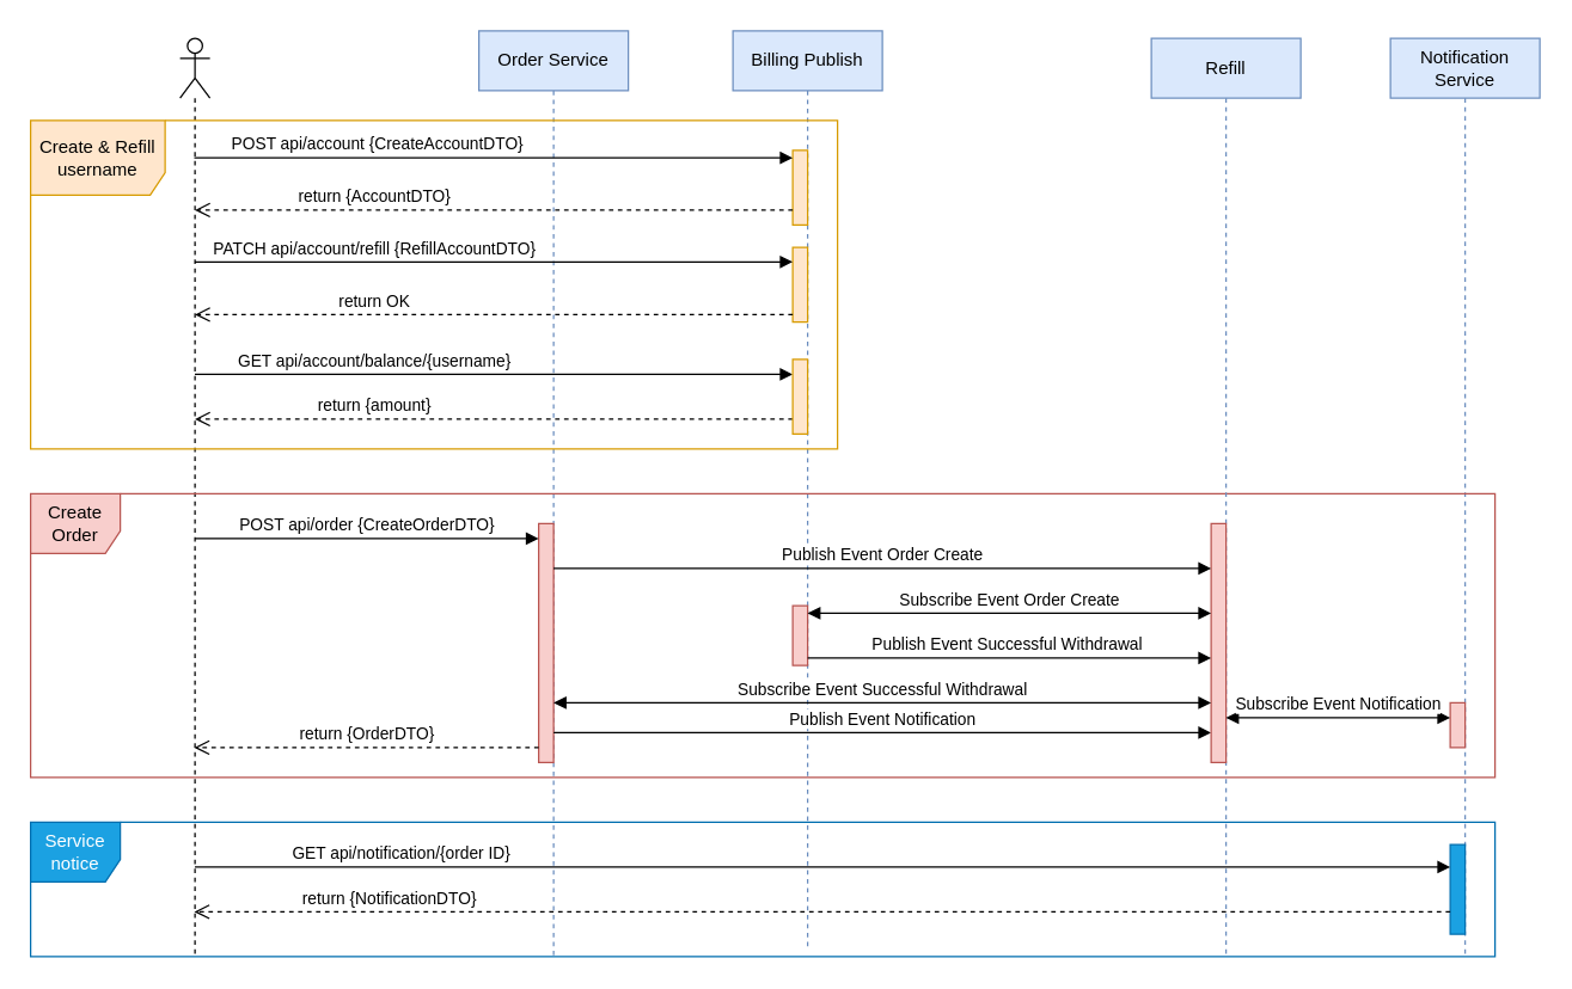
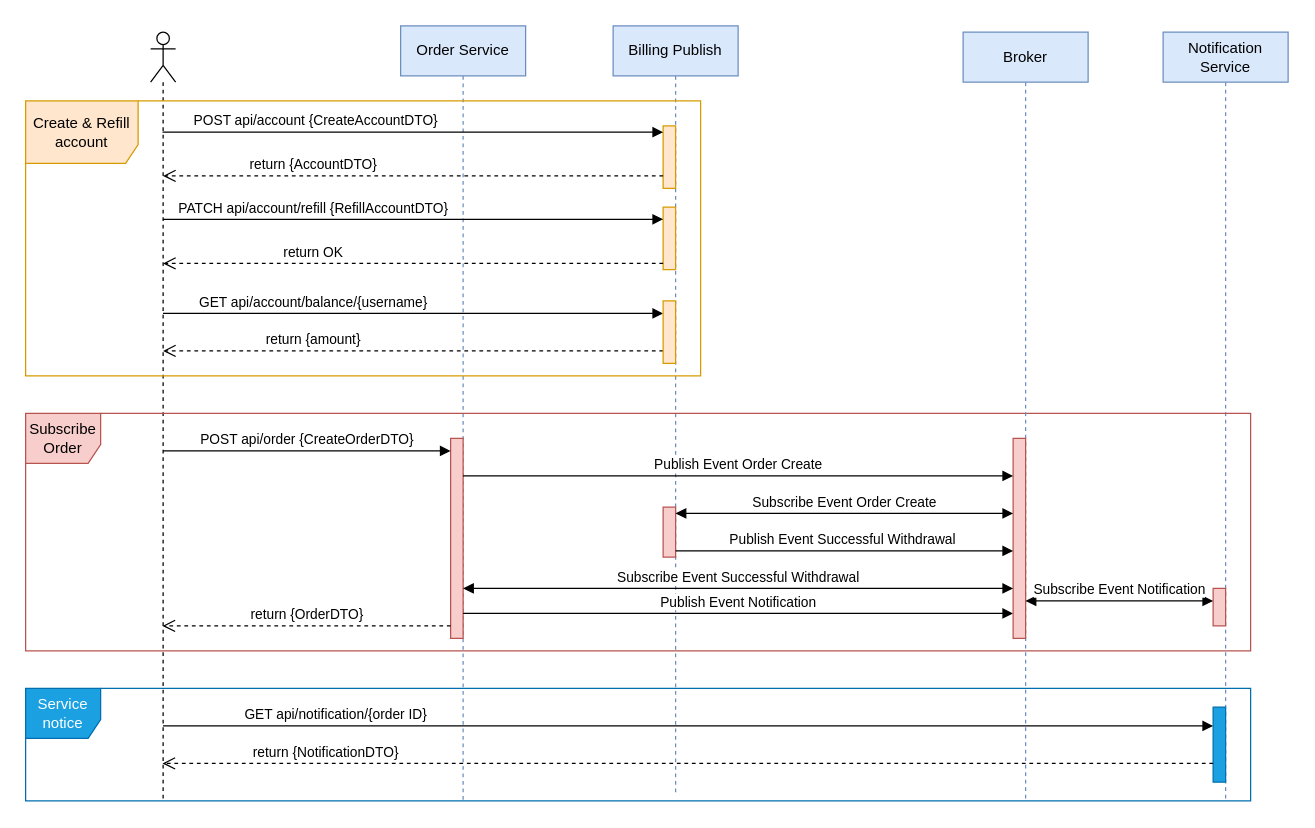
- <mxCell id="26" value="Refill" style="shape=umlLifeline;perimeter=lifelinePerimeter;whiteSpace=wrap;html=1;container=1;dropTarget=0;collapsible=0;recursiveResize=0;outlineConnect=0;portConstraint=eastwest;newEdgeStyle={&quot;curved&quot;:0,&quot;rounded&quot;:0};fillColor=#dae8fc;strokeColor=#6c8ebf;" parent="1" vertex="1"><mxGeometry x="770" y="25" width="100" height="615" as="geometry" /></mxCell>
+ <mxCell id="26" value="Broker" style="shape=umlLifeline;perimeter=lifelinePerimeter;whiteSpace=wrap;html=1;container=1;dropTarget=0;collapsible=0;recursiveResize=0;outlineConnect=0;portConstraint=eastwest;newEdgeStyle={&quot;curved&quot;:0,&quot;rounded&quot;:0};fillColor=#dae8fc;strokeColor=#6c8ebf;" parent="1" vertex="1"><mxGeometry x="770" y="25" width="100" height="615" as="geometry" /></mxCell>
- <mxCell id="15" value="Create &amp;amp; Refill username" style="shape=umlFrame;whiteSpace=wrap;html=1;pointerEvents=0;width=90;height=50;fillColor=#ffe6cc;strokeColor=#d79b00;" parent="1" vertex="1"><mxGeometry x="20" y="80" width="540" height="220" as="geometry" /></mxCell>
+ <mxCell id="15" value="Create &amp;amp; Refill account" style="shape=umlFrame;whiteSpace=wrap;html=1;pointerEvents=0;width=90;height=50;fillColor=#ffe6cc;strokeColor=#d79b00;" parent="1" vertex="1"><mxGeometry x="20" y="80" width="540" height="220" as="geometry" /></mxCell>
- <mxCell id="16" value="Create Order" style="shape=umlFrame;whiteSpace=wrap;html=1;pointerEvents=0;width=60;height=40;fillColor=#f8cecc;strokeColor=#b85450;" parent="1" vertex="1"><mxGeometry x="20" y="330" width="980" height="190" as="geometry" /></mxCell>
+ <mxCell id="16" value="Subscribe Order" style="shape=umlFrame;whiteSpace=wrap;html=1;pointerEvents=0;width=60;height=40;fillColor=#f8cecc;strokeColor=#b85450;" parent="1" vertex="1"><mxGeometry x="20" y="330" width="980" height="190" as="geometry" /></mxCell>
